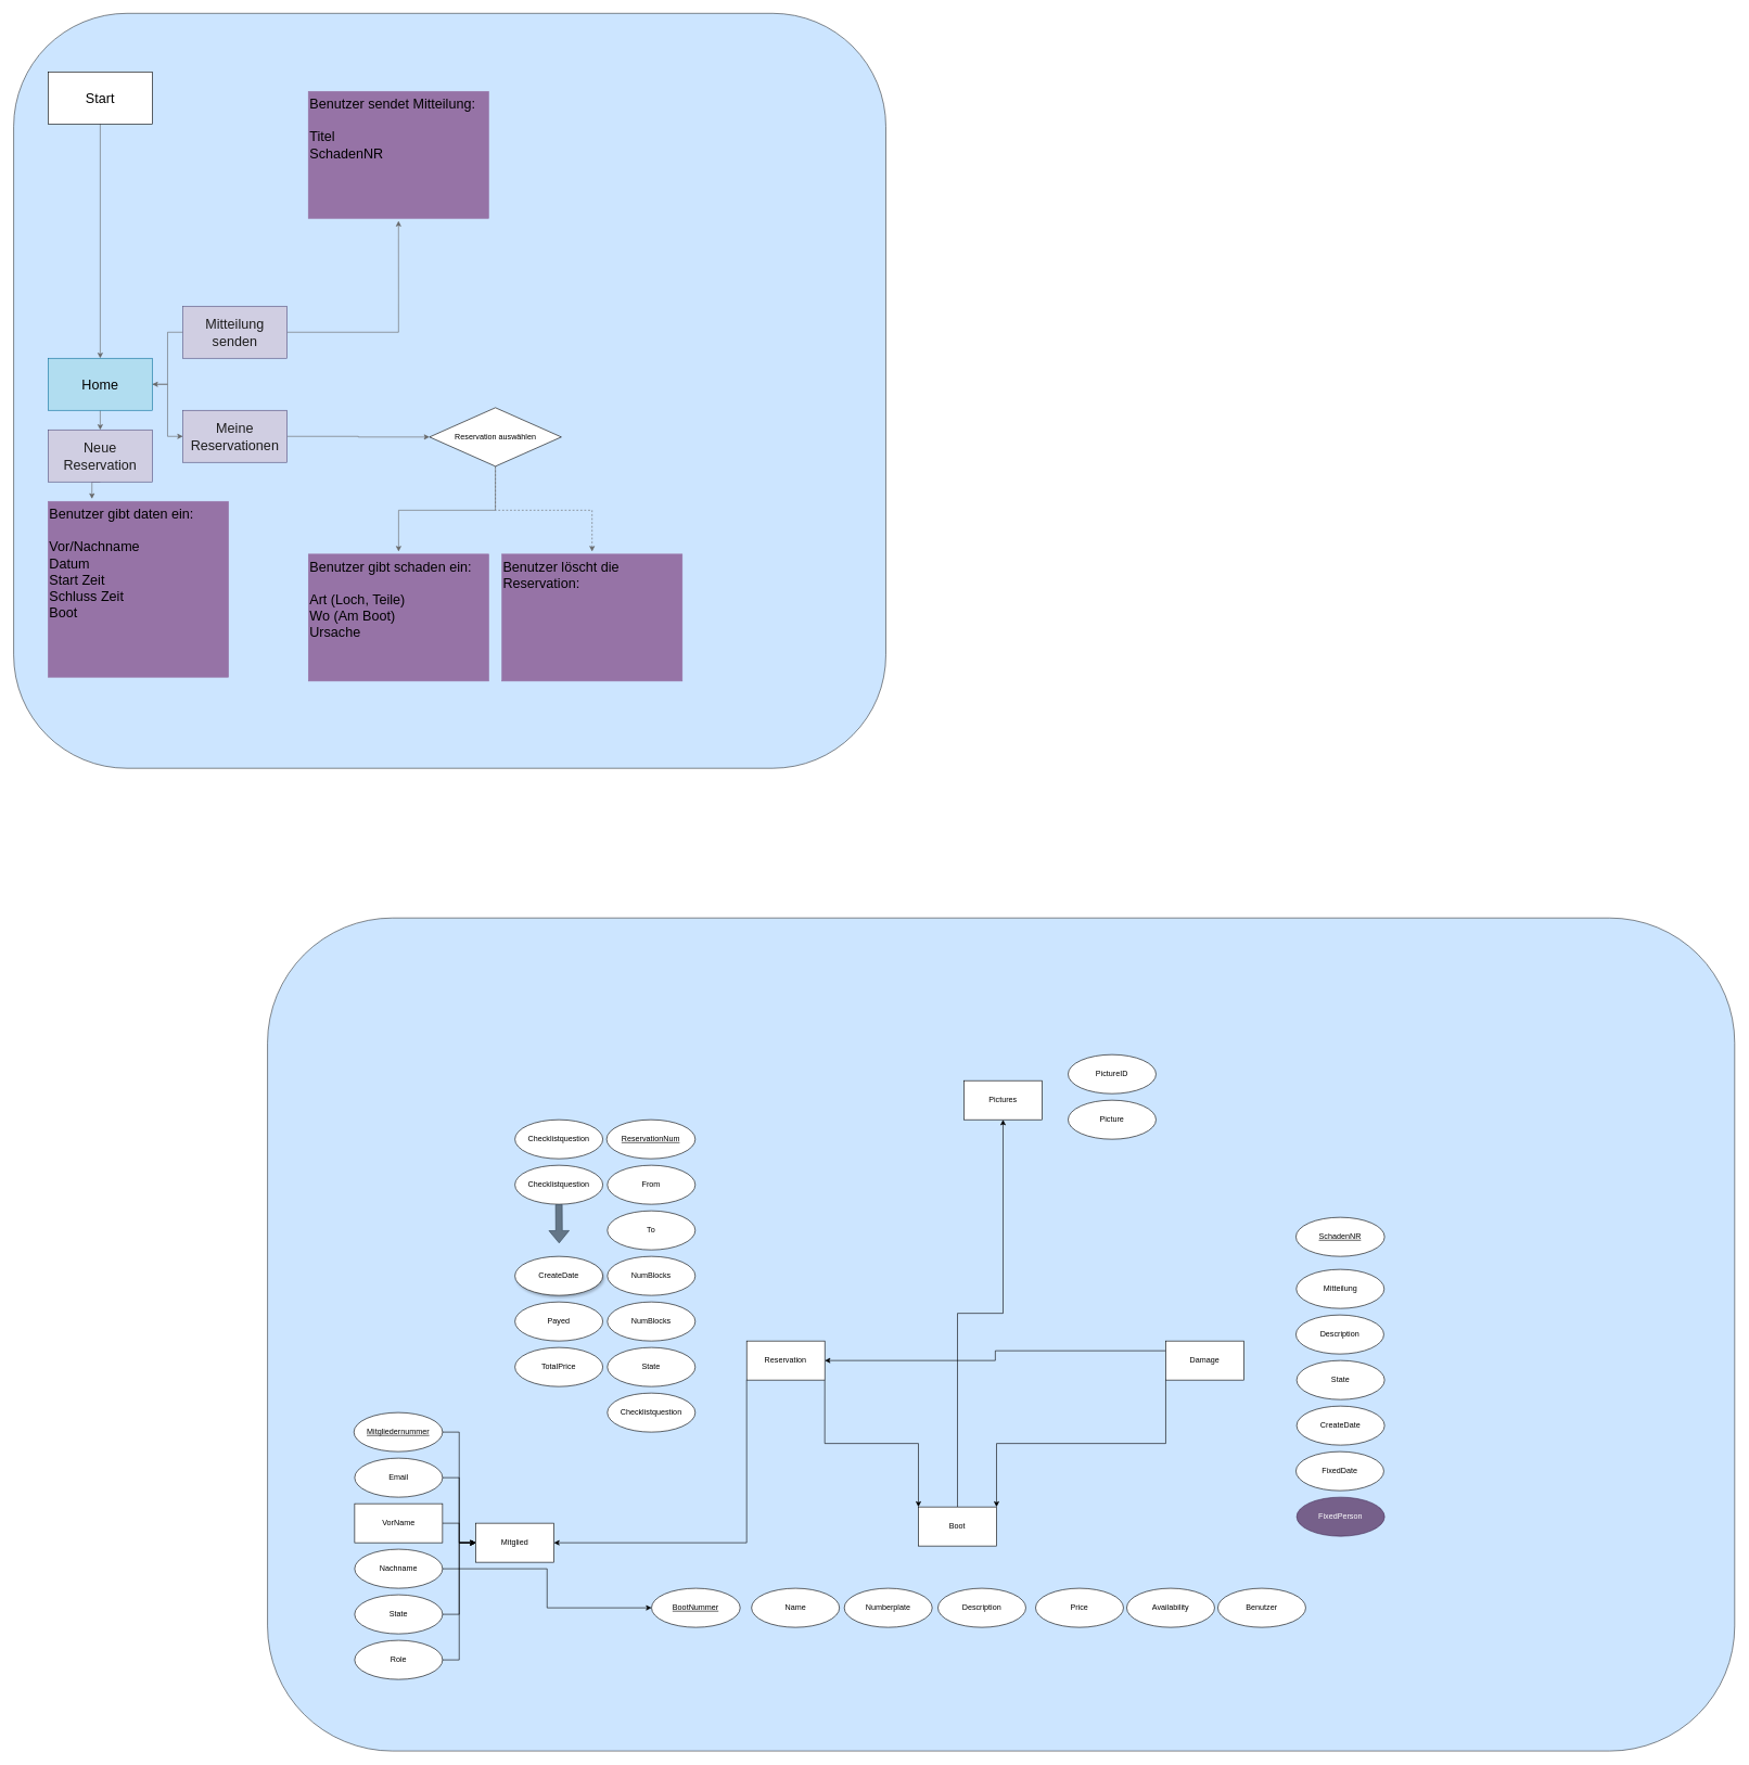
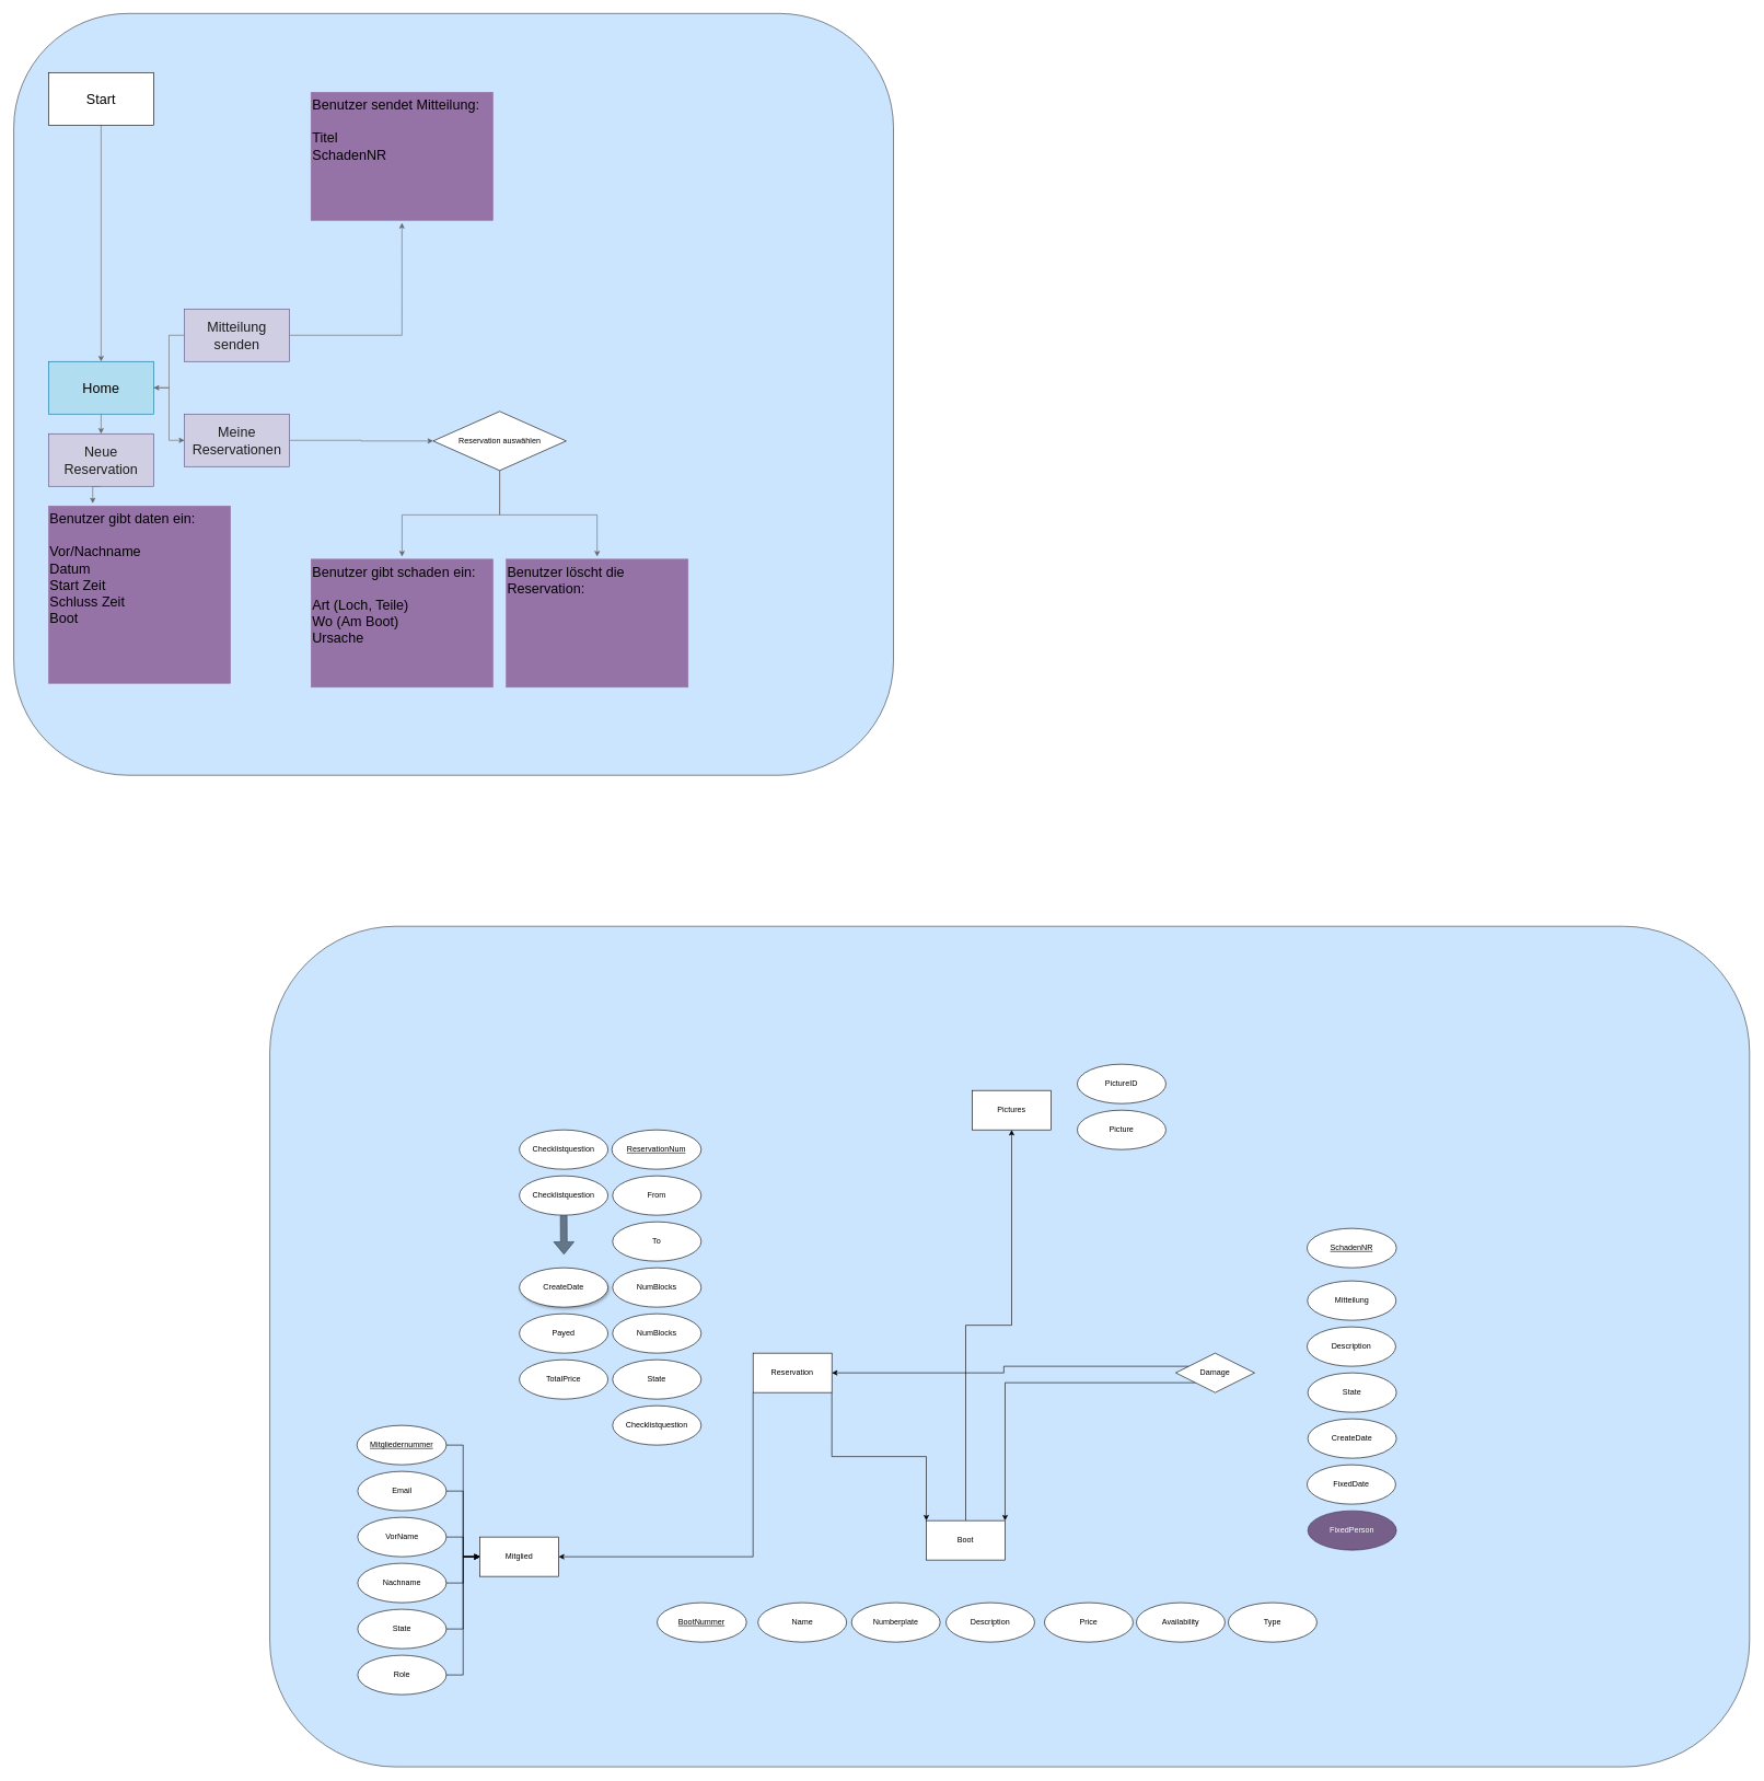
- <mxCell id="31" style="edgeStyle=orthogonalEdgeStyle;rounded=0;orthogonalLoop=1;jettySize=auto;html=1;exitX=0.5;exitY=1;exitDx=0;exitDy=0;entryX=0.5;entryY=0;entryDx=0;entryDy=0;fillColor=#f5f5f5;strokeColor=#666666;dashed=1;" parent="1" source="25" target="30" edge="1"><mxGeometry relative="1" as="geometry"><mxPoint x="908.38" y="716" as="sourcePoint" /></mxGeometry></mxCell>
+ <mxCell id="31" style="edgeStyle=orthogonalEdgeStyle;rounded=0;orthogonalLoop=1;jettySize=auto;html=1;exitX=0.5;exitY=1;exitDx=0;exitDy=0;entryX=0.5;entryY=0;entryDx=0;entryDy=0;fillColor=#f5f5f5;strokeColor=#666666;" parent="1" source="25" target="30" edge="1"><mxGeometry relative="1" as="geometry"><mxPoint x="908.38" y="716" as="sourcePoint" /></mxGeometry></mxCell>
- <mxCell id="11" value="Damage" style="rounded=0;whiteSpace=wrap;html=1;" parent="1" vertex="1"><mxGeometry x="1790" y="2060" width="120" height="60" as="geometry" /></mxCell>
+ <mxCell id="11" value="Damage" style="rhombus;whiteSpace=wrap;html=1;" parent="1" vertex="1"><mxGeometry x="1790" y="2060" width="120" height="60" as="geometry" /></mxCell>
- <mxCell id="35" value="VorName" style="whiteSpace=wrap;html=1;rounded=0;" parent="1" vertex="1"><mxGeometry x="543.88" y="2310" width="135" height="60" as="geometry" /></mxCell>
+ <mxCell id="35" value="VorName" style="ellipse;whiteSpace=wrap;html=1;" parent="1" vertex="1"><mxGeometry x="543.88" y="2310" width="135" height="60" as="geometry" /></mxCell>
- <mxCell id="36" style="edgeStyle=orthogonalEdgeStyle;rounded=0;orthogonalLoop=1;jettySize=auto;html=1;exitX=1;exitY=0.5;exitDx=0;exitDy=0;" parent="1" source="37" target="45" edge="1"><mxGeometry relative="1" as="geometry" /></mxCell>
+ <mxCell id="36" style="edgeStyle=orthogonalEdgeStyle;rounded=0;orthogonalLoop=1;jettySize=auto;html=1;exitX=1;exitY=0.5;exitDx=0;exitDy=0;entryX=0;entryY=0.5;entryDx=0;entryDy=0;" parent="1" source="37" target="3" edge="1"><mxGeometry relative="1" as="geometry" /></mxCell>
- <mxCell id="44" value="Benutzer" style="ellipse;whiteSpace=wrap;html=1;" parent="1" vertex="1"><mxGeometry x="1870" y="2440" width="135" height="60" as="geometry" /></mxCell>
+ <mxCell id="44" value="Type" style="ellipse;whiteSpace=wrap;html=1;" parent="1" vertex="1"><mxGeometry x="1870" y="2440" width="135" height="60" as="geometry" /></mxCell>
